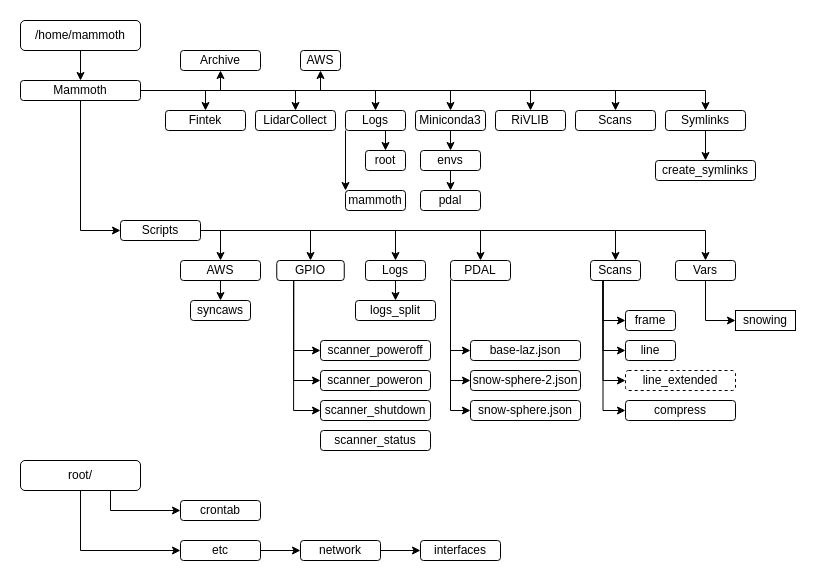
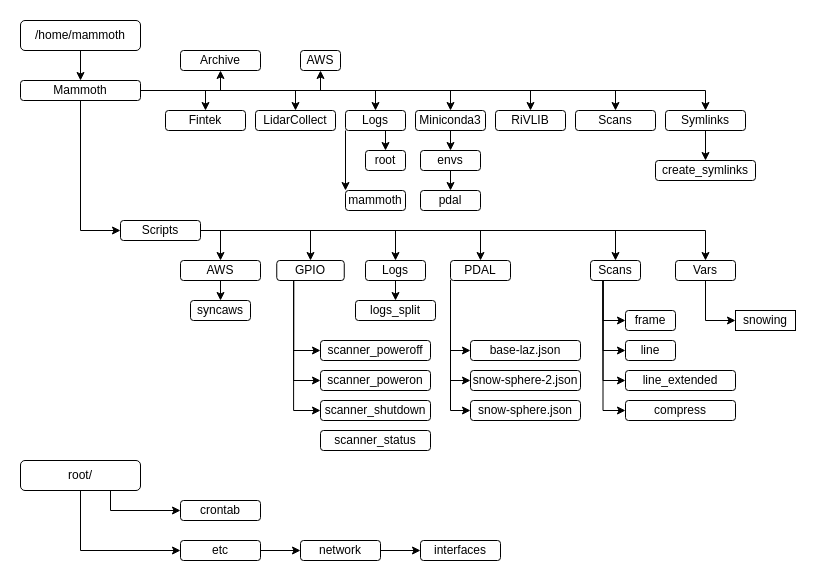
- <mxCell id="65" value="line_extended" style="rounded=1;whiteSpace=wrap;html=1;dashed=1;" parent="1" vertex="1"><mxGeometry x="625" y="370" width="110" height="20" as="geometry" /></mxCell>
+ <mxCell id="65" value="line_extended" style="rounded=1;whiteSpace=wrap;html=1;" parent="1" vertex="1"><mxGeometry x="625" y="370" width="110" height="20" as="geometry" /></mxCell>
